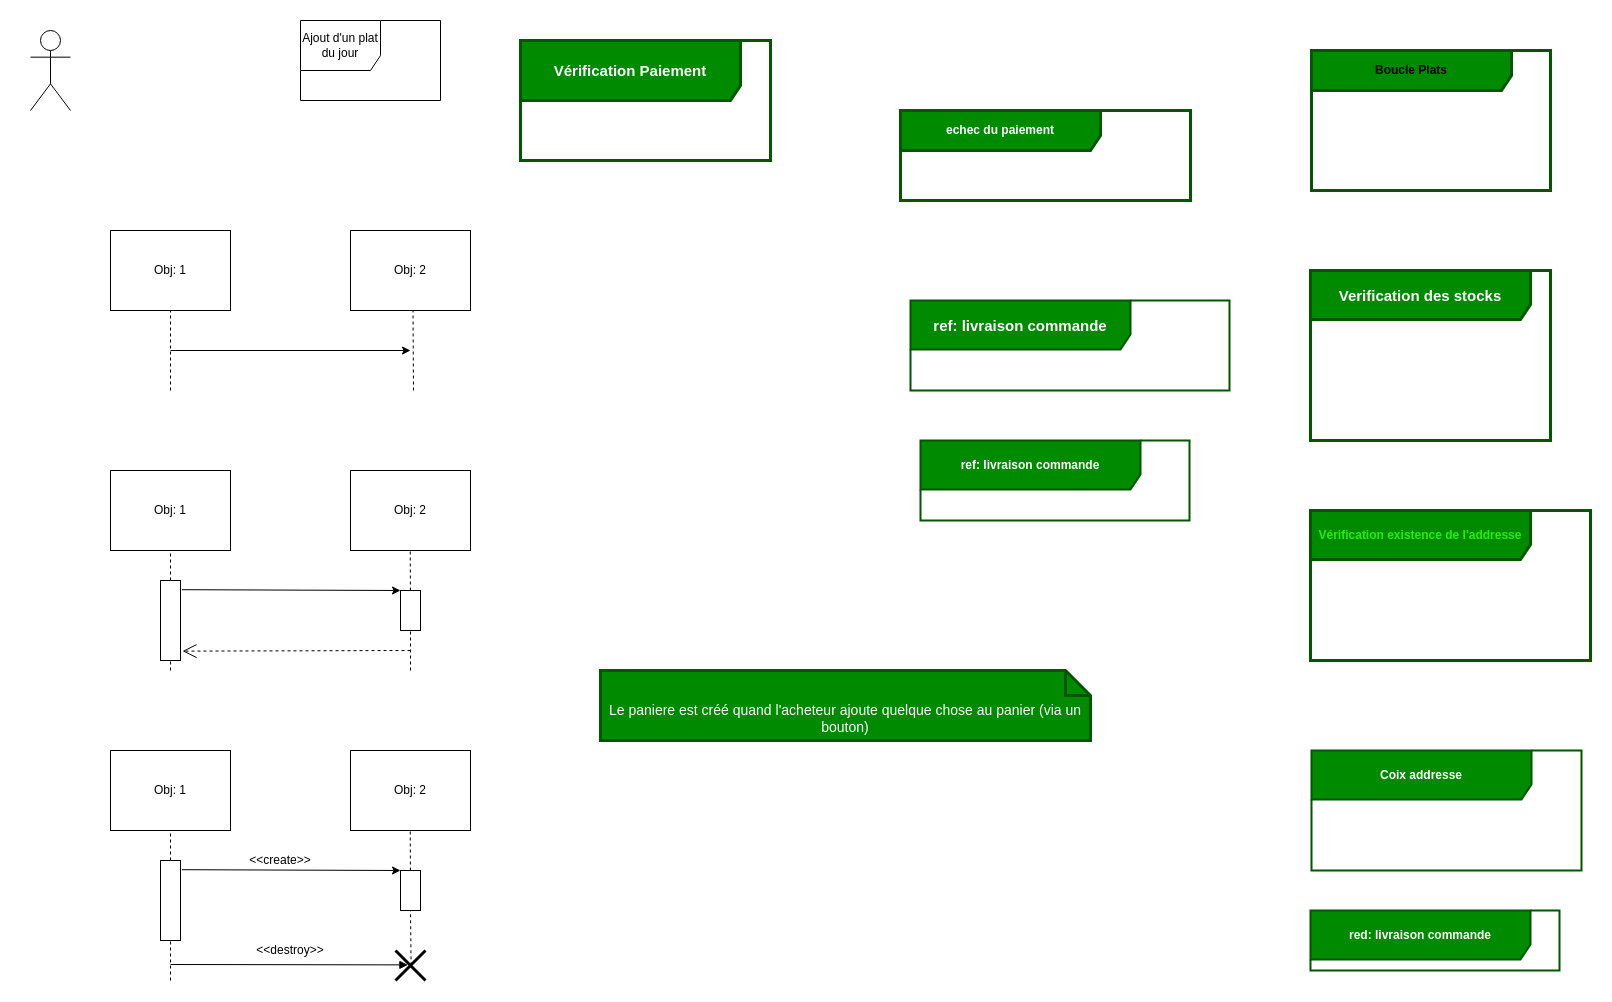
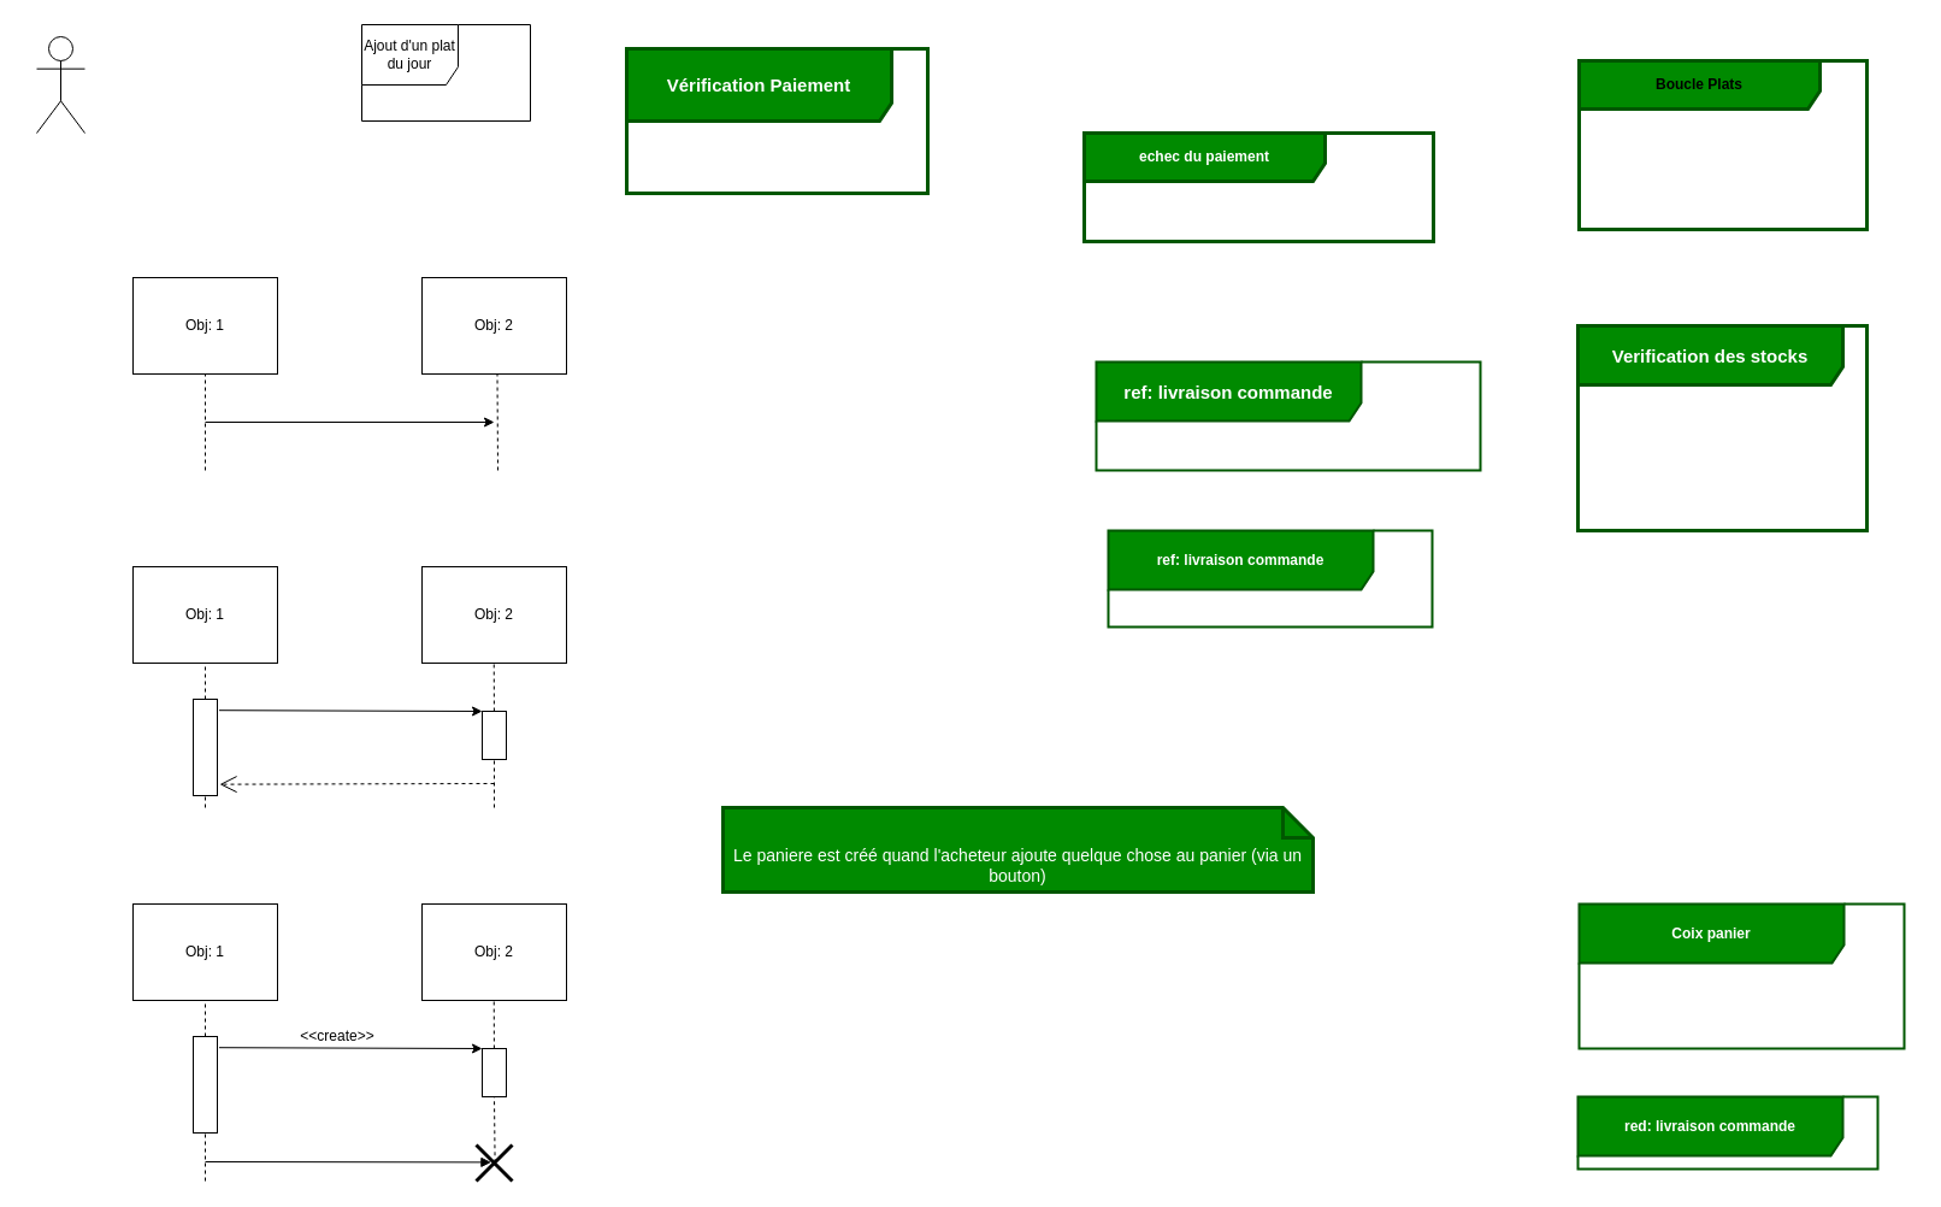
- <mxCell id="35" value="&lt;b&gt;&lt;font color=&quot;#24f005&quot;&gt;Vérification existence de l'addresse&lt;/font&gt;&lt;/b&gt;" style="shape=umlFrame;whiteSpace=wrap;html=1;strokeColor=#005700;strokeWidth=3;width=220;height=49;fillColor=#008a00;fontColor=#ffffff;" vertex="1" parent="1"><mxGeometry x="1300" y="510" width="280" height="150" as="geometry" /></mxCell>
- <mxCell id="36" value="&lt;b&gt;Coix addresse&lt;/b&gt;" style="shape=umlFrame;whiteSpace=wrap;html=1;strokeColor=#005700;strokeWidth=2;width=220;height=49;fillColor=#008a00;fontColor=#ffffff;" vertex="1" parent="1"><mxGeometry x="1301" y="750" width="270" height="120" as="geometry" /></mxCell>
+ <mxCell id="36" value="&lt;b&gt;Coix panier&lt;/b&gt;" style="shape=umlFrame;whiteSpace=wrap;html=1;strokeColor=#005700;strokeWidth=2;width=220;height=49;fillColor=#008a00;fontColor=#ffffff;" vertex="1" parent="1"><mxGeometry x="1301" y="750" width="270" height="120" as="geometry" /></mxCell>
- <mxCell id="29" value="&amp;lt;&amp;lt;destroy&amp;gt;&amp;gt;" style="text;html=1;strokeColor=none;fillColor=none;align=center;verticalAlign=middle;whiteSpace=wrap;rounded=0;" parent="1" vertex="1"><mxGeometry x="250" y="940" width="60" height="20" as="geometry" /></mxCell>
